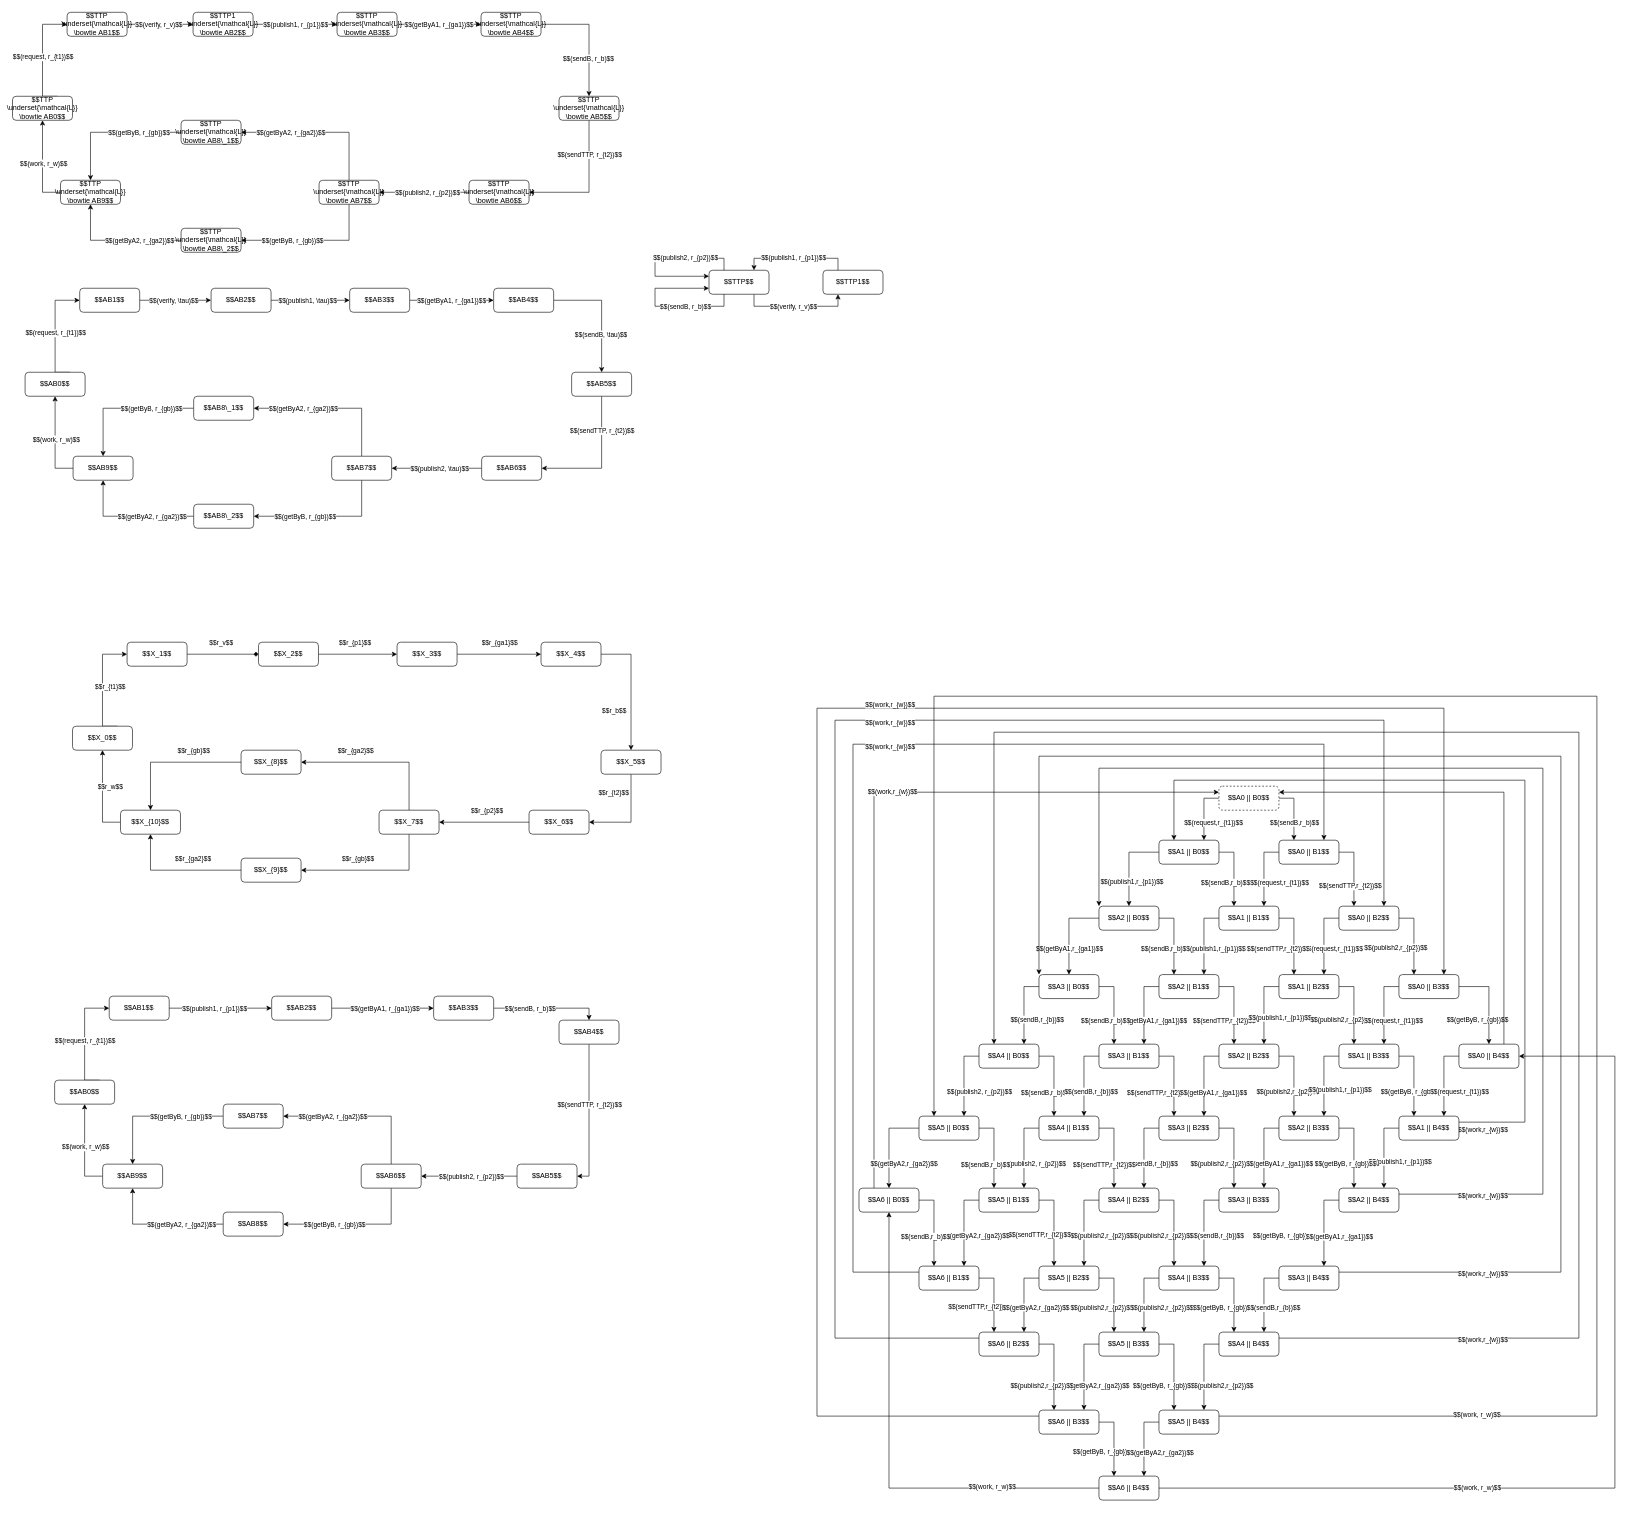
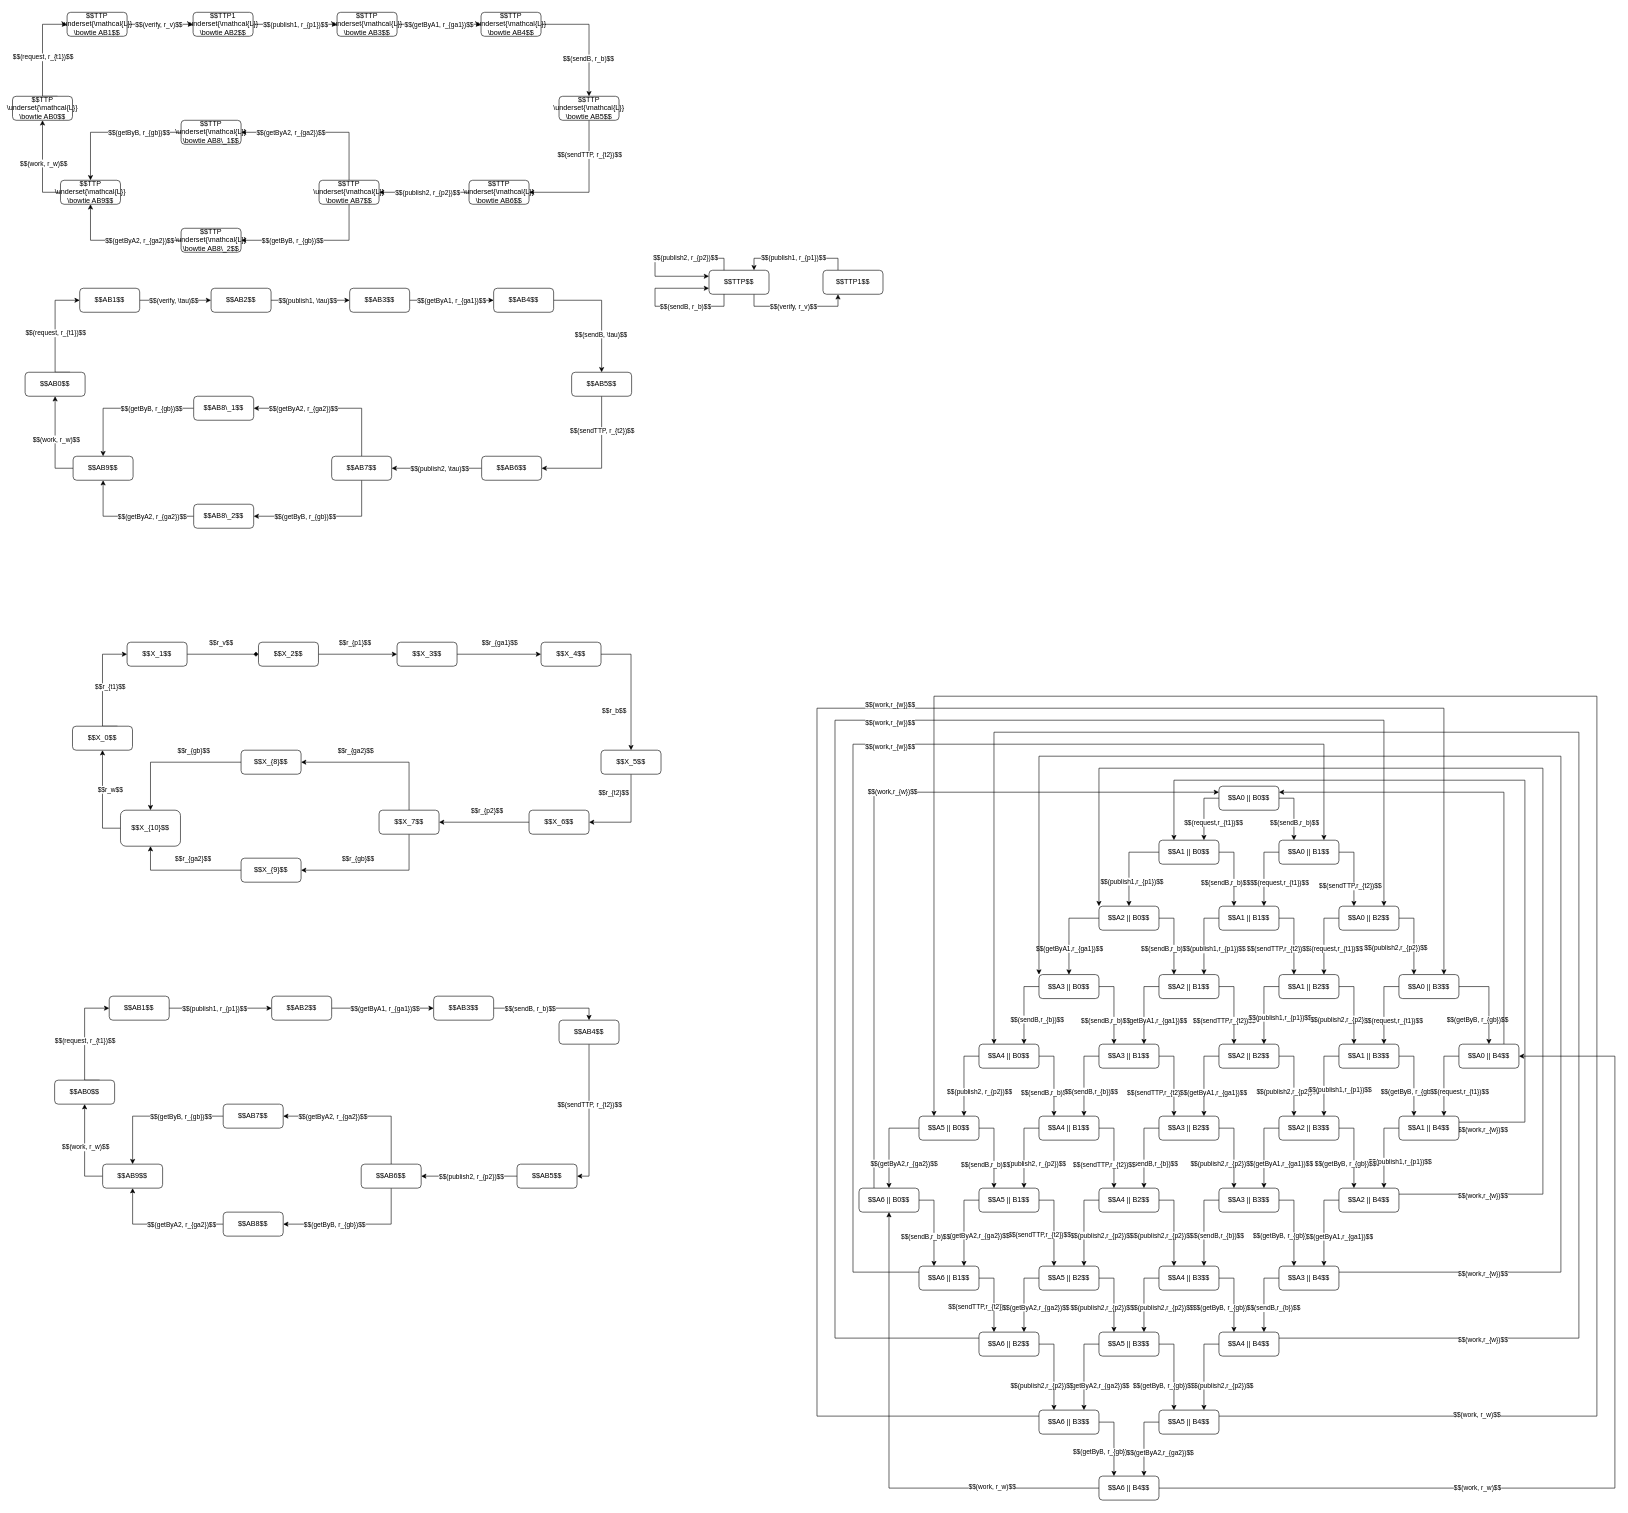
- <mxCell id="153" value="$$A0 || B0$$" style="rounded=1;whiteSpace=wrap;html=1;dashed=1;" vertex="1" parent="1"><mxGeometry x="2031" y="1310" width="100" height="40" as="geometry" /></mxCell>
+ <mxCell id="153" value="$$A0 || B0$$" style="rounded=1;whiteSpace=wrap;html=1;" vertex="1" parent="1"><mxGeometry x="2031" y="1310" width="100" height="40" as="geometry" /></mxCell>
- <mxCell id="114" value="$$X_{10}$$" style="rounded=1;whiteSpace=wrap;html=1;" vertex="1" parent="1"><mxGeometry x="200" y="1350" width="100" height="40" as="geometry" /></mxCell>
+ <mxCell id="114" value="$$X_{10}$$" style="rounded=1;whiteSpace=wrap;html=1;" vertex="1" parent="1"><mxGeometry x="200" y="1350" width="100" height="60" as="geometry" /></mxCell>
+ <mxCell id="247" style="edgeStyle=orthogonalEdgeStyle;rounded=0;orthogonalLoop=1;jettySize=auto;html=1;exitX=1;exitY=0.5;exitDx=0;exitDy=0;entryX=0.25;entryY=0;entryDx=0;entryDy=0;" edge="1" parent="1" source="249" target="275"><mxGeometry relative="1" as="geometry" /></mxCell>
